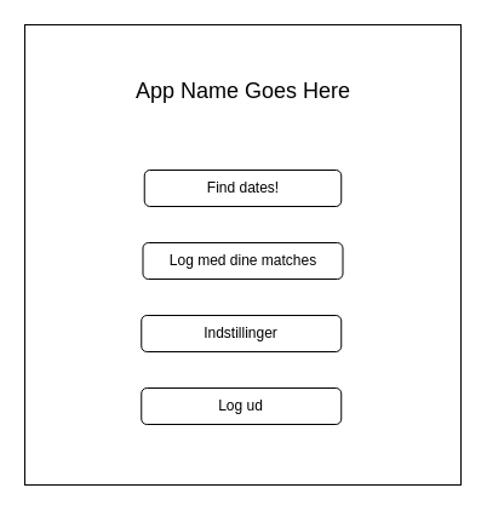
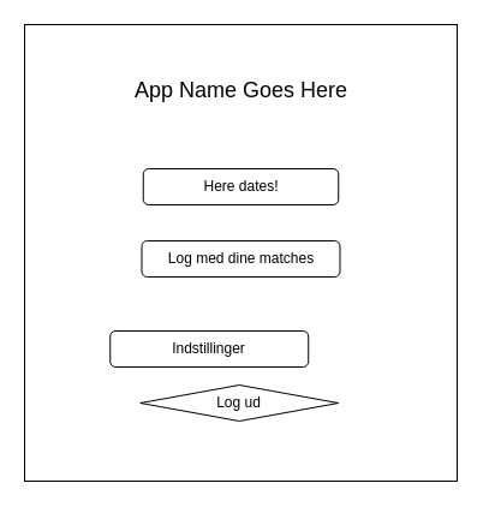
- <mxCell id="4" value="Find dates!" style="rounded=1;whiteSpace=wrap;html=1;" vertex="1" parent="1"><mxGeometry x="118.75" y="140" width="162.5" height="30" as="geometry" /></mxCell>
+ <mxCell id="4" value="Here dates!" style="rounded=1;whiteSpace=wrap;html=1;" vertex="1" parent="1"><mxGeometry x="118.75" y="140" width="162.5" height="30" as="geometry" /></mxCell>
- <mxCell id="6" value="Indstillinger" style="rounded=1;whiteSpace=wrap;html=1;" vertex="1" parent="1"><mxGeometry x="116.25" y="260" width="165" height="30" as="geometry" /></mxCell>
+ <mxCell id="6" value="Indstillinger" style="rounded=1;whiteSpace=wrap;html=1;" vertex="1" parent="1"><mxGeometry x="91.25" y="275" width="165" height="30" as="geometry" /></mxCell>
- <mxCell id="7" value="Log ud" style="rounded=1;whiteSpace=wrap;html=1;" vertex="1" parent="1"><mxGeometry x="116.25" y="320" width="165" height="30" as="geometry" /></mxCell>
+ <mxCell id="7" value="Log ud" style="rhombus;whiteSpace=wrap;html=1;" vertex="1" parent="1"><mxGeometry x="116.25" y="320" width="165" height="30" as="geometry" /></mxCell>
